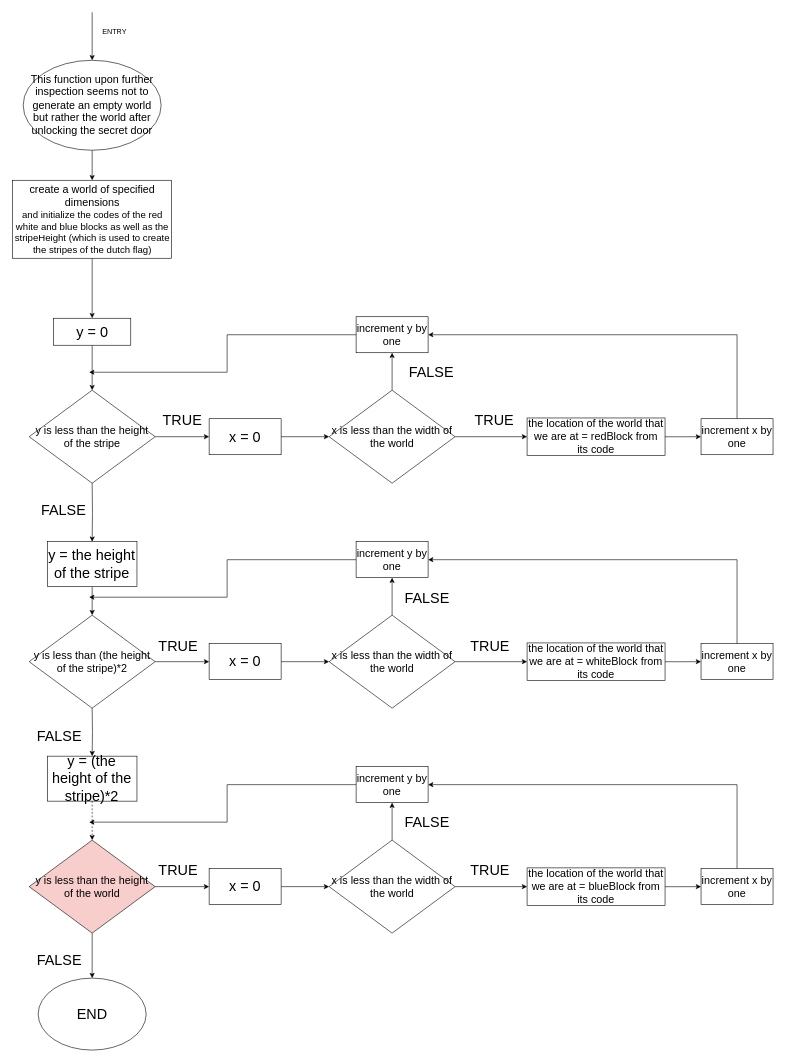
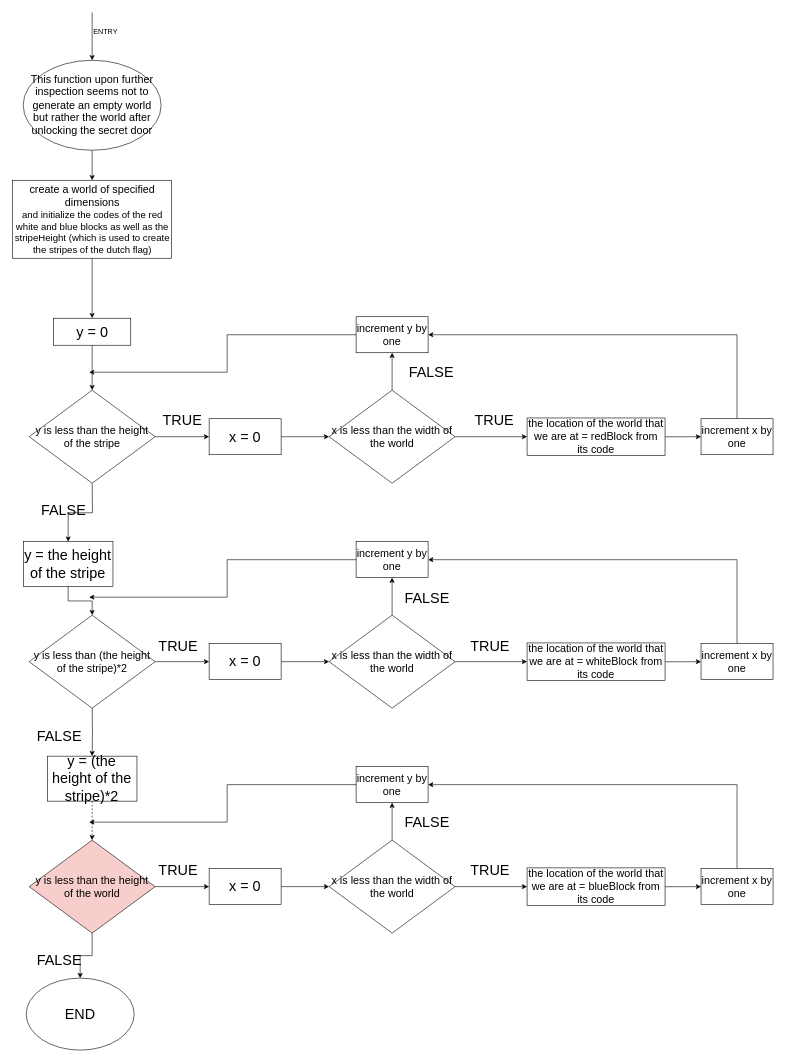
- <mxCell id="2" value="ENTRY" style="text;html=1;align=center;verticalAlign=middle;resizable=0;points=[];autosize=1;strokeColor=none;fillColor=none;" vertex="1" parent="1"><mxGeometry x="155" y="38" width="70" height="30" as="geometry" /></mxCell>
+ <mxCell id="2" value="ENTRY" style="text;html=1;align=center;verticalAlign=middle;resizable=0;points=[];autosize=1;strokeColor=none;fillColor=none;" vertex="1" parent="1"><mxGeometry x="140" y="38" width="70" height="30" as="geometry" /></mxCell>
- <mxCell id="27" value="&lt;font style=&quot;font-size: 24px;&quot;&gt;y = the height of the stripe&lt;br&gt;&lt;/font&gt;" style="rounded=0;whiteSpace=wrap;html=1;" vertex="1" parent="1"><mxGeometry x="78.32" y="902.5" width="149.37" height="75" as="geometry" /></mxCell>
+ <mxCell id="27" value="&lt;font style=&quot;font-size: 24px;&quot;&gt;y = the height of the stripe&lt;br&gt;&lt;/font&gt;" style="rounded=0;whiteSpace=wrap;html=1;" vertex="1" parent="1"><mxGeometry x="38.32" y="902.5" width="149.37" height="75" as="geometry" /></mxCell>
- <mxCell id="56" value="&lt;font style=&quot;font-size: 24px;&quot;&gt;END&lt;/font&gt;" style="ellipse;whiteSpace=wrap;html=1;" vertex="1" parent="1"><mxGeometry x="63.01" y="1630" width="180" height="120" as="geometry" /></mxCell>
+ <mxCell id="56" value="&lt;font style=&quot;font-size: 24px;&quot;&gt;END&lt;/font&gt;" style="ellipse;whiteSpace=wrap;html=1;" vertex="1" parent="1"><mxGeometry x="43.01" y="1630" width="180" height="120" as="geometry" /></mxCell>
